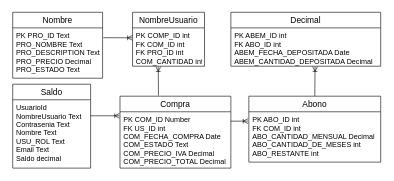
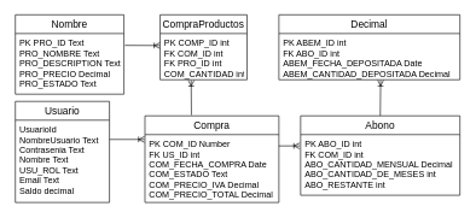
- <mxCell id="8" value="NombreUsuario" style="swimlane;fontStyle=0;childLayout=stackLayout;horizontal=1;startSize=26;horizontalStack=0;resizeParent=1;resizeParentMax=0;resizeLast=0;collapsible=1;marginBottom=0;align=center;fontSize=14;" parent="1" vertex="1"><mxGeometry x="220" y="20" width="120" height="90" as="geometry" /></mxCell>
+ <mxCell id="8" value="CompraProductos" style="swimlane;fontStyle=0;childLayout=stackLayout;horizontal=1;startSize=26;horizontalStack=0;resizeParent=1;resizeParentMax=0;resizeLast=0;collapsible=1;marginBottom=0;align=center;fontSize=14;" parent="1" vertex="1"><mxGeometry x="220" y="20" width="120" height="90" as="geometry" /></mxCell>
- <mxCell id="10" value="Saldo" style="swimlane;fontStyle=0;childLayout=stackLayout;horizontal=1;startSize=26;horizontalStack=0;resizeParent=1;resizeParentMax=0;resizeLast=0;collapsible=1;marginBottom=0;align=center;fontSize=14;" parent="1" vertex="1"><mxGeometry x="20" y="140" width="130" height="140" as="geometry" /></mxCell>
+ <mxCell id="10" value="Usuario" style="swimlane;fontStyle=0;childLayout=stackLayout;horizontal=1;startSize=26;horizontalStack=0;resizeParent=1;resizeParentMax=0;resizeLast=0;collapsible=1;marginBottom=0;align=center;fontSize=14;" parent="1" vertex="1"><mxGeometry x="20" y="140" width="130" height="140" as="geometry" /></mxCell>
